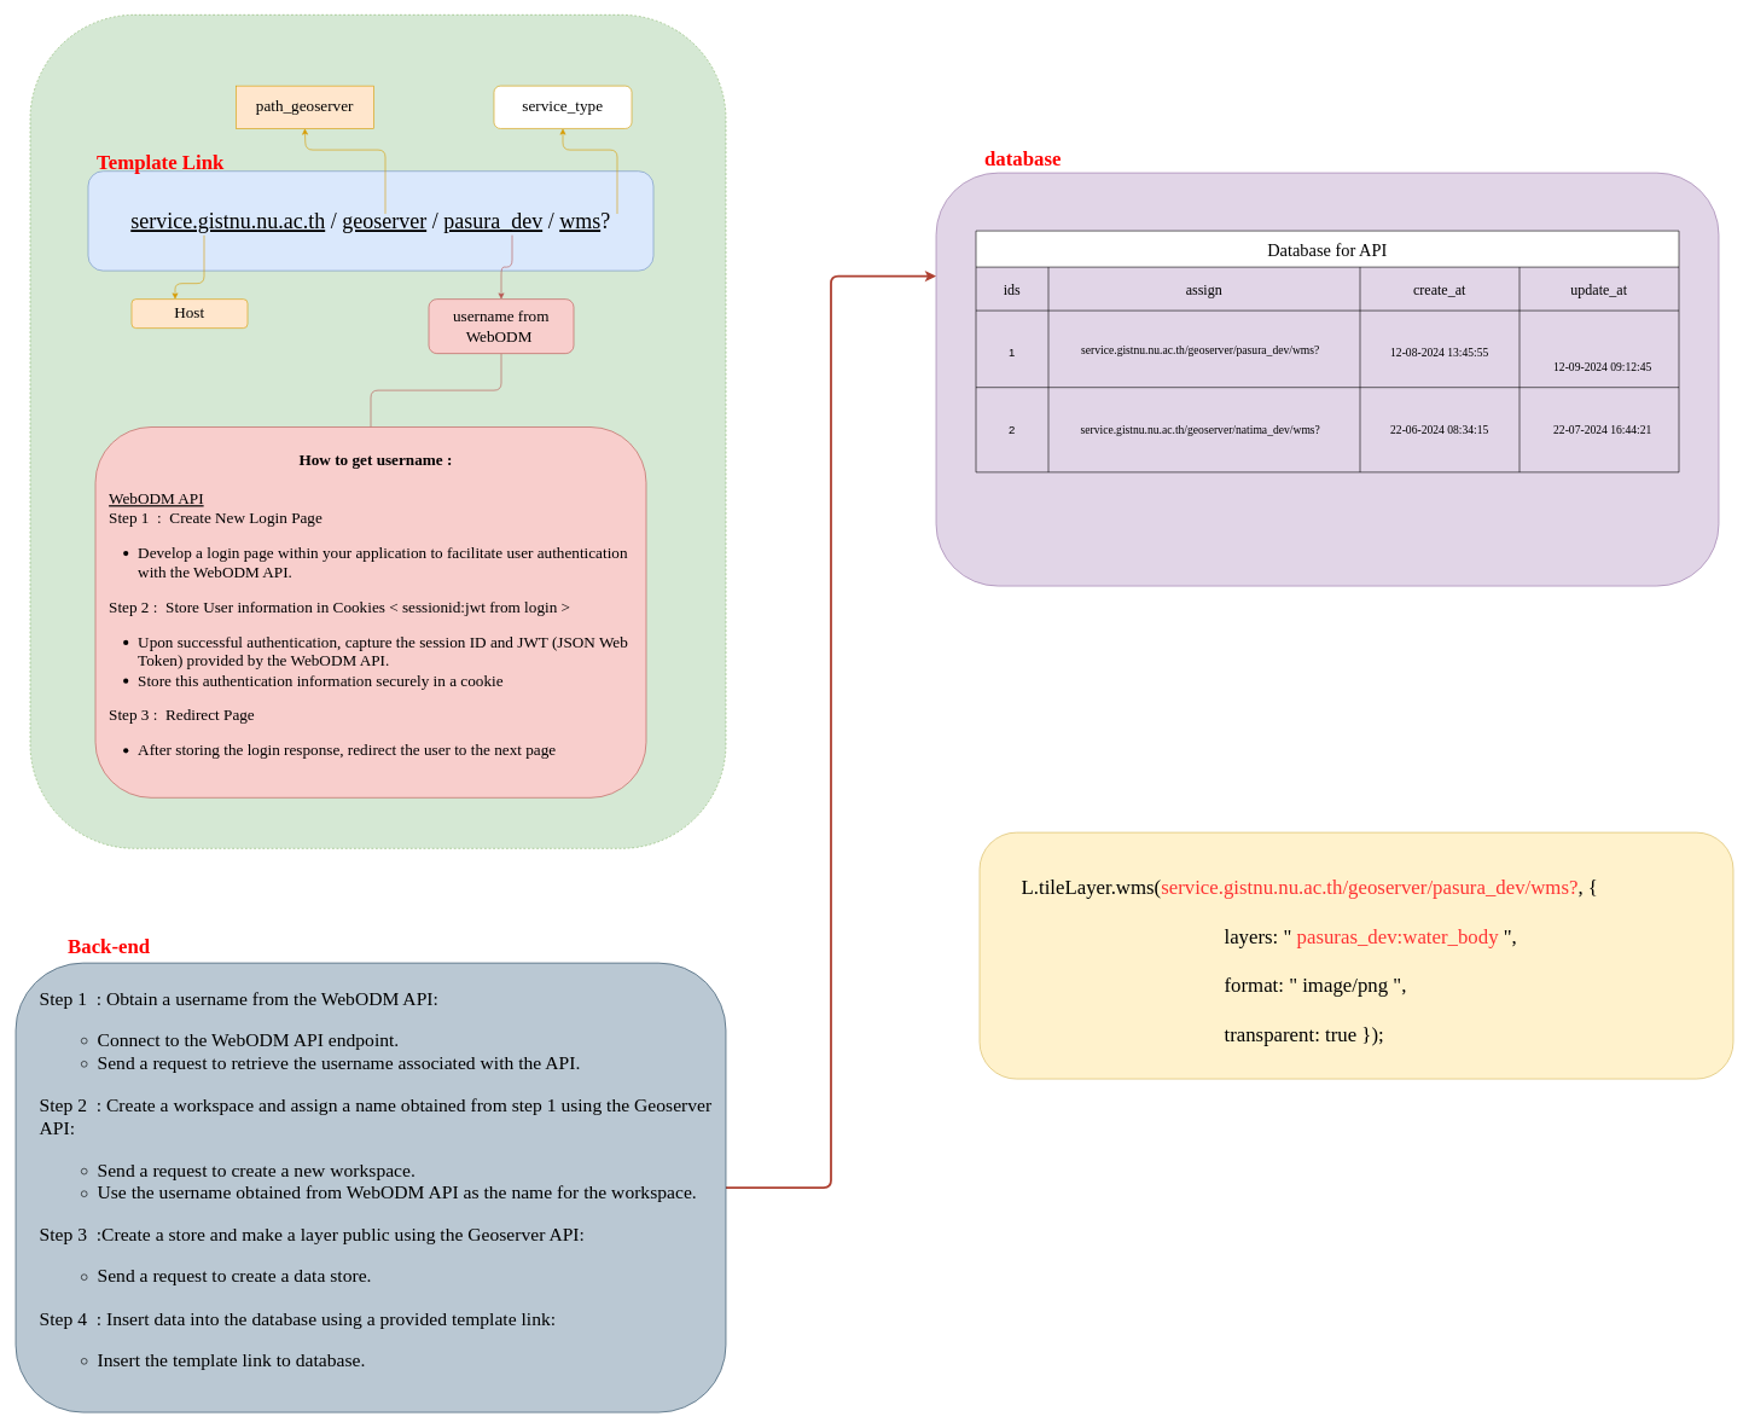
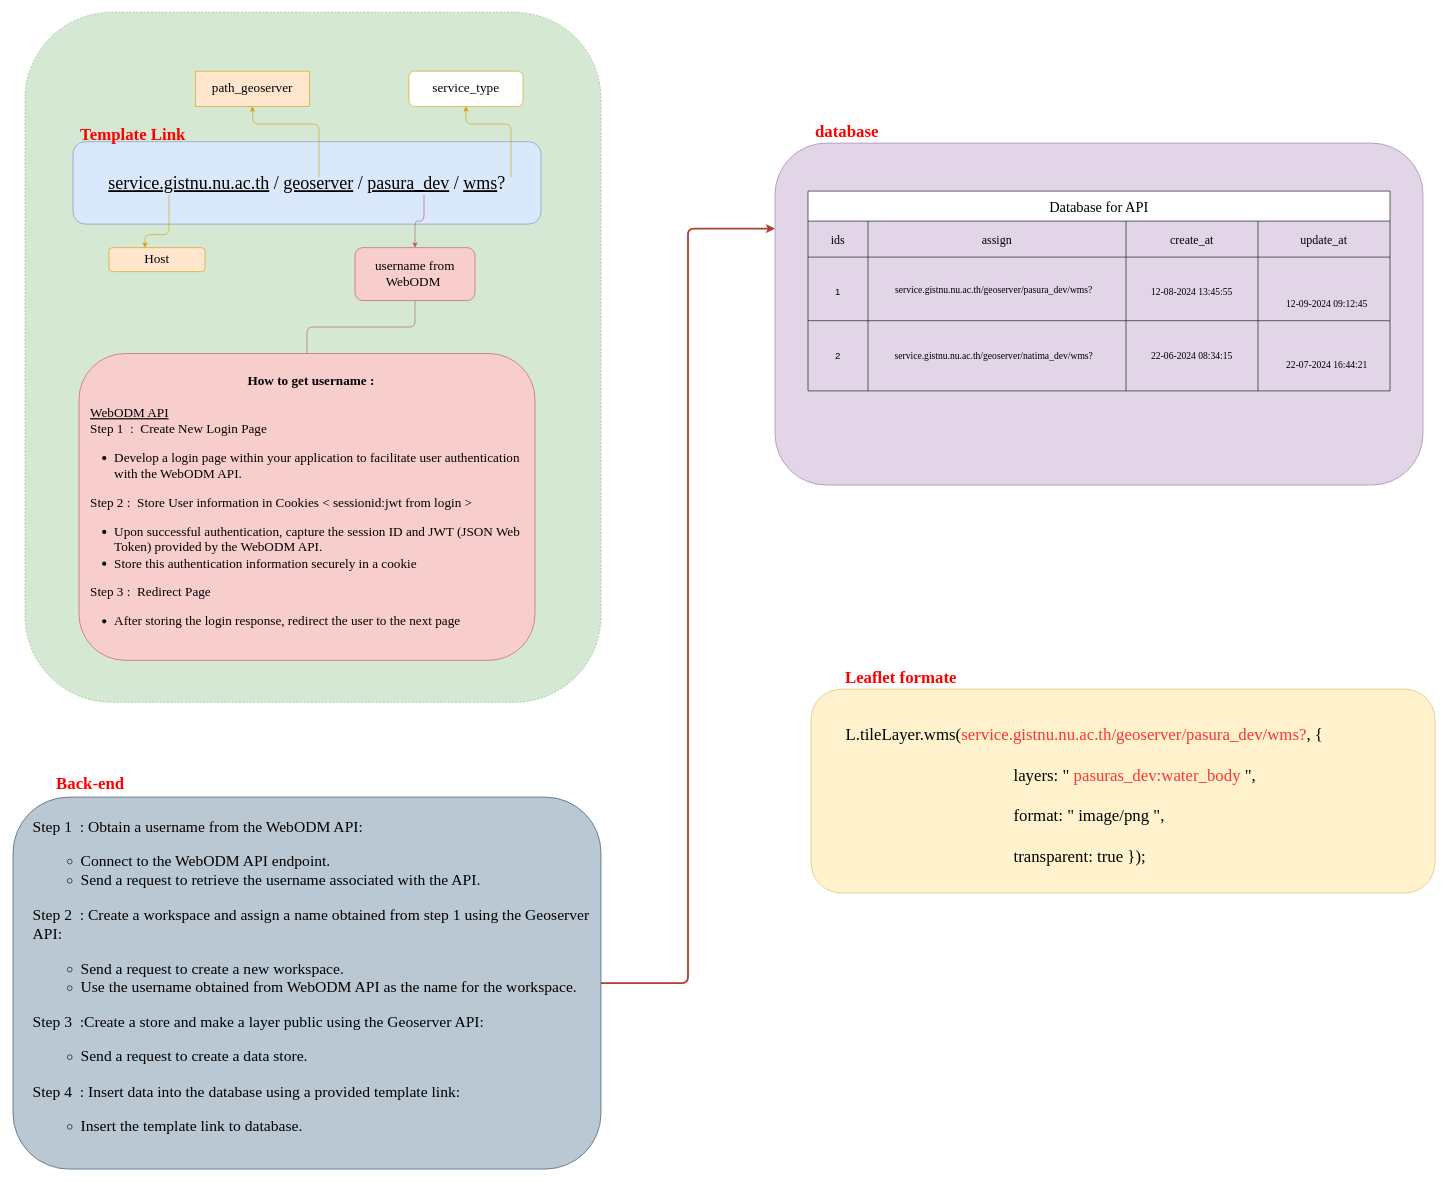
- <mxCell id="7" value="username from WebODM&amp;nbsp;" style="rounded=1;whiteSpace=wrap;html=1;fillColor=#f8cecc;strokeColor=#b85450;fontFamily=K2D;fontSource=https%3A%2F%2Ffonts.googleapis.com%2Fcss%3Ffamily%3DK2D;fontSize=22;" vertex="1" parent="2"><mxGeometry x="550" y="392.212" width="200" height="75" as="geometry" /></mxCell>
+ <mxCell id="7" value="username from WebODM&amp;nbsp;" style="rounded=1;whiteSpace=wrap;html=1;fillColor=#f8cecc;strokeColor=#b85450;fontFamily=K2D;fontSource=https%3A%2F%2Ffonts.googleapis.com%2Fcss%3Ffamily%3DK2D;fontSize=22;" vertex="1" parent="2"><mxGeometry x="550" y="392.212" width="200" height="88.248" as="geometry" /></mxCell>
- <mxCell id="45" value="&lt;font size=&quot;3&quot; face=&quot;K2D&quot;&gt;22-07-2024 16:44:21&lt;/font&gt;" style="text;html=1;align=center;verticalAlign=middle;whiteSpace=wrap;rounded=0;fontSize=13;" vertex="1" parent="44"><mxGeometry x="30" y="43.5" width="170" height="30" as="geometry" /></mxCell>
+ <mxCell id="45" value="&lt;font size=&quot;3&quot; face=&quot;K2D&quot;&gt;22-07-2024 16:44:21&lt;/font&gt;" style="text;html=1;align=center;verticalAlign=middle;whiteSpace=wrap;rounded=0;fontSize=13;" vertex="1" parent="44"><mxGeometry x="30" y="58.5" width="170" height="30" as="geometry" /></mxCell>
+ <mxCell id="23" value="&lt;span style=&quot;font-size: 28px;&quot;&gt;Leaflet formate&lt;/span&gt;" style="text;html=1;align=center;verticalAlign=middle;whiteSpace=wrap;rounded=1;fillColor=none;strokeColor=none;fontColor=#FF0000;fontStyle=1;fontFamily=K2D;fontSource=https%3A%2F%2Ffonts.googleapis.com%2Fcss%3Ffamily%3DK2D;" vertex="1" parent="21"><mxGeometry x="30" width="240" height="40" as="geometry" /></mxCell>
